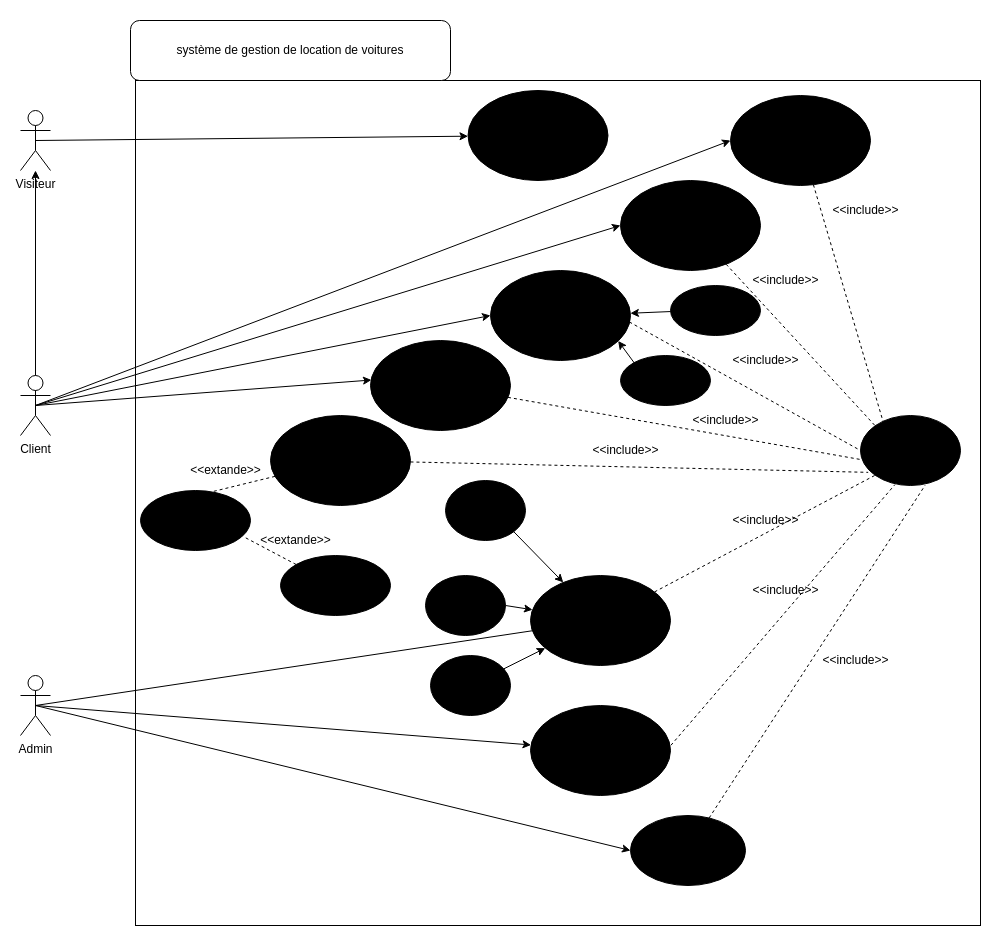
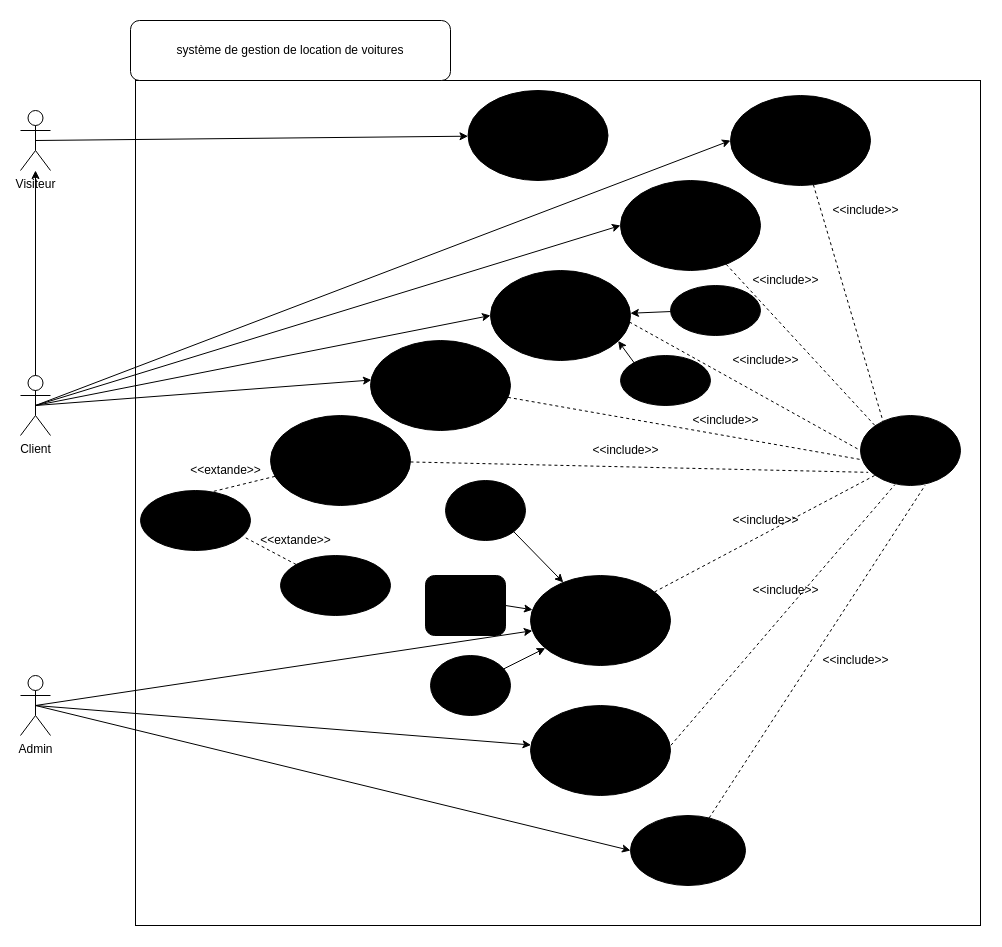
- <mxCell id="45" value="Edit Vehicle&amp;nbsp;" style="ellipse;whiteSpace=wrap;html=1;fillColor=#000000;" vertex="1" parent="1"><mxGeometry x="425" y="575" width="80" height="60" as="geometry" /></mxCell>
+ <mxCell id="45" value="Edit Vehicle&amp;nbsp;" style="whiteSpace=wrap;html=1;fillColor=#000000;rounded=1;" vertex="1" parent="1"><mxGeometry x="425" y="575" width="80" height="60" as="geometry" /></mxCell>
- <mxCell id="9" style="edgeStyle=none;html=1;exitX=0.5;exitY=0.5;exitDx=0;exitDy=0;exitPerimeter=0;fontFamily=Helvetica;fontSize=12;fontColor=default;endArrow=none;" edge="1" parent="1" source="12" target="35"><mxGeometry relative="1" as="geometry" /></mxCell>
+ <mxCell id="9" style="edgeStyle=none;html=1;exitX=0.5;exitY=0.5;exitDx=0;exitDy=0;exitPerimeter=0;fontFamily=Helvetica;fontSize=12;fontColor=default;" edge="1" parent="1" source="12" target="35"><mxGeometry relative="1" as="geometry" /></mxCell>
